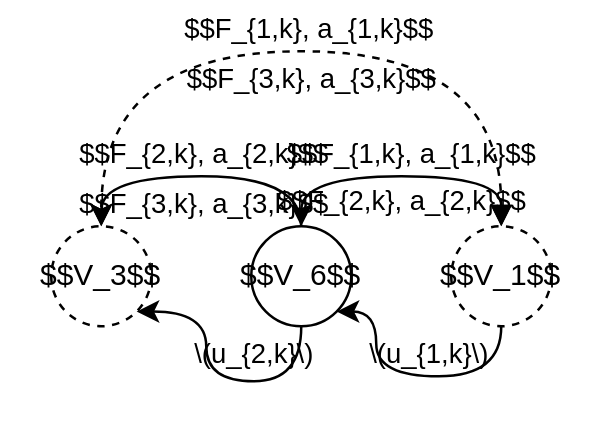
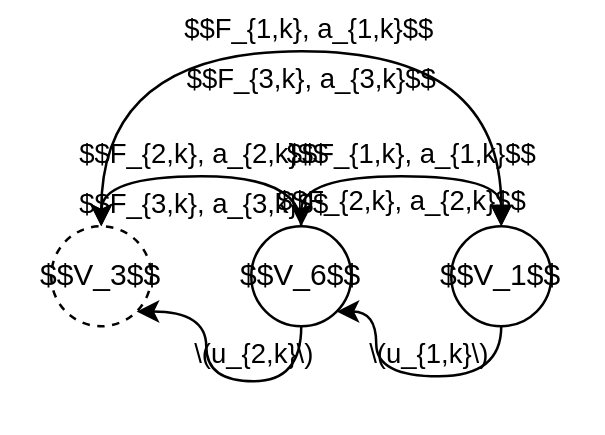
- <mxCell id="12" style="edgeStyle=orthogonalEdgeStyle;rounded=0;orthogonalLoop=1;jettySize=auto;html=1;exitX=0.5;exitY=0;exitDx=0;exitDy=0;startArrow=block;entryX=0.5;entryY=0;entryDx=0;entryDy=0;curved=1;dashed=1;" edge="1" parent="1" source="11" target="2"><mxGeometry relative="1" as="geometry"><mxPoint x="0" y="50" as="targetPoint" /><Array as="points"><mxPoint x="200" y="20" /><mxPoint x="40" y="20" /></Array></mxGeometry></mxCell>
+ <mxCell id="12" style="edgeStyle=orthogonalEdgeStyle;rounded=0;orthogonalLoop=1;jettySize=auto;html=1;exitX=0.5;exitY=0;exitDx=0;exitDy=0;startArrow=block;entryX=0.5;entryY=0;entryDx=0;entryDy=0;curved=1;" edge="1" parent="1" source="11" target="2"><mxGeometry relative="1" as="geometry"><mxPoint x="0" y="50" as="targetPoint" /><Array as="points"><mxPoint x="200" y="20" /><mxPoint x="40" y="20" /></Array></mxGeometry></mxCell>
- <mxCell id="11" value="$$V_1$$" style="ellipse;whiteSpace=wrap;html=1;aspect=fixed;dashed=1;" vertex="1" parent="1"><mxGeometry x="180" y="90" width="40" height="40" as="geometry" /></mxCell>
+ <mxCell id="11" value="$$V_1$$" style="ellipse;whiteSpace=wrap;html=1;aspect=fixed;" vertex="1" parent="1"><mxGeometry x="180" y="90" width="40" height="40" as="geometry" /></mxCell>
